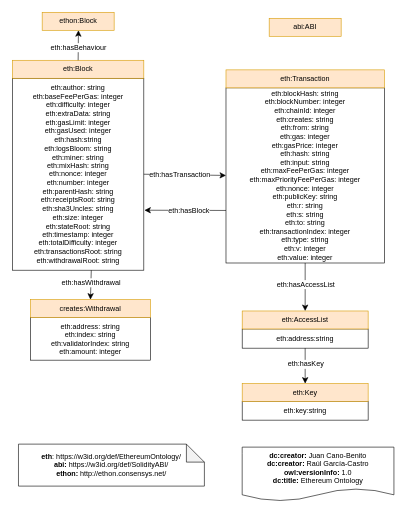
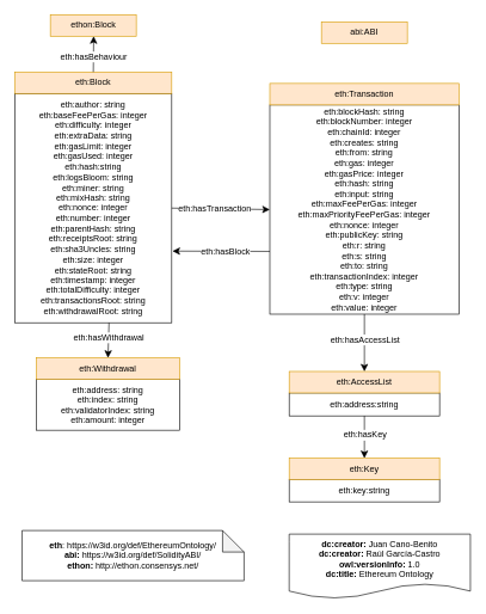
- <mxCell id="15" value="creates:Withdrawal" style="rounded=0;whiteSpace=wrap;html=1;snapToPoint=1;points=[[0.1,0],[0.2,0],[0.3,0],[0.4,0],[0.5,0],[0.6,0],[0.7,0],[0.8,0],[0.9,0],[0,0.1],[0,0.3],[0,0.5],[0,0.7],[0,0.9],[0.1,1],[0.2,1],[0.3,1],[0.4,1],[0.5,1],[0.6,1],[0.7,1],[0.8,1],[0.9,1],[1,0.1],[1,0.3],[1,0.5],[1,0.7],[1,0.9]];fillColor=#ffe6cc;strokeColor=#d79b00;" parent="1" vertex="1"><mxGeometry x="50" y="499" width="200" height="30" as="geometry" /></mxCell>
+ <mxCell id="15" value="eth:Withdrawal" style="rounded=0;whiteSpace=wrap;html=1;snapToPoint=1;points=[[0.1,0],[0.2,0],[0.3,0],[0.4,0],[0.5,0],[0.6,0],[0.7,0],[0.8,0],[0.9,0],[0,0.1],[0,0.3],[0,0.5],[0,0.7],[0,0.9],[0.1,1],[0.2,1],[0.3,1],[0.4,1],[0.5,1],[0.6,1],[0.7,1],[0.8,1],[0.9,1],[1,0.1],[1,0.3],[1,0.5],[1,0.7],[1,0.9]];fillColor=#ffe6cc;strokeColor=#d79b00;" parent="1" vertex="1"><mxGeometry x="50" y="499" width="200" height="30" as="geometry" /></mxCell>
